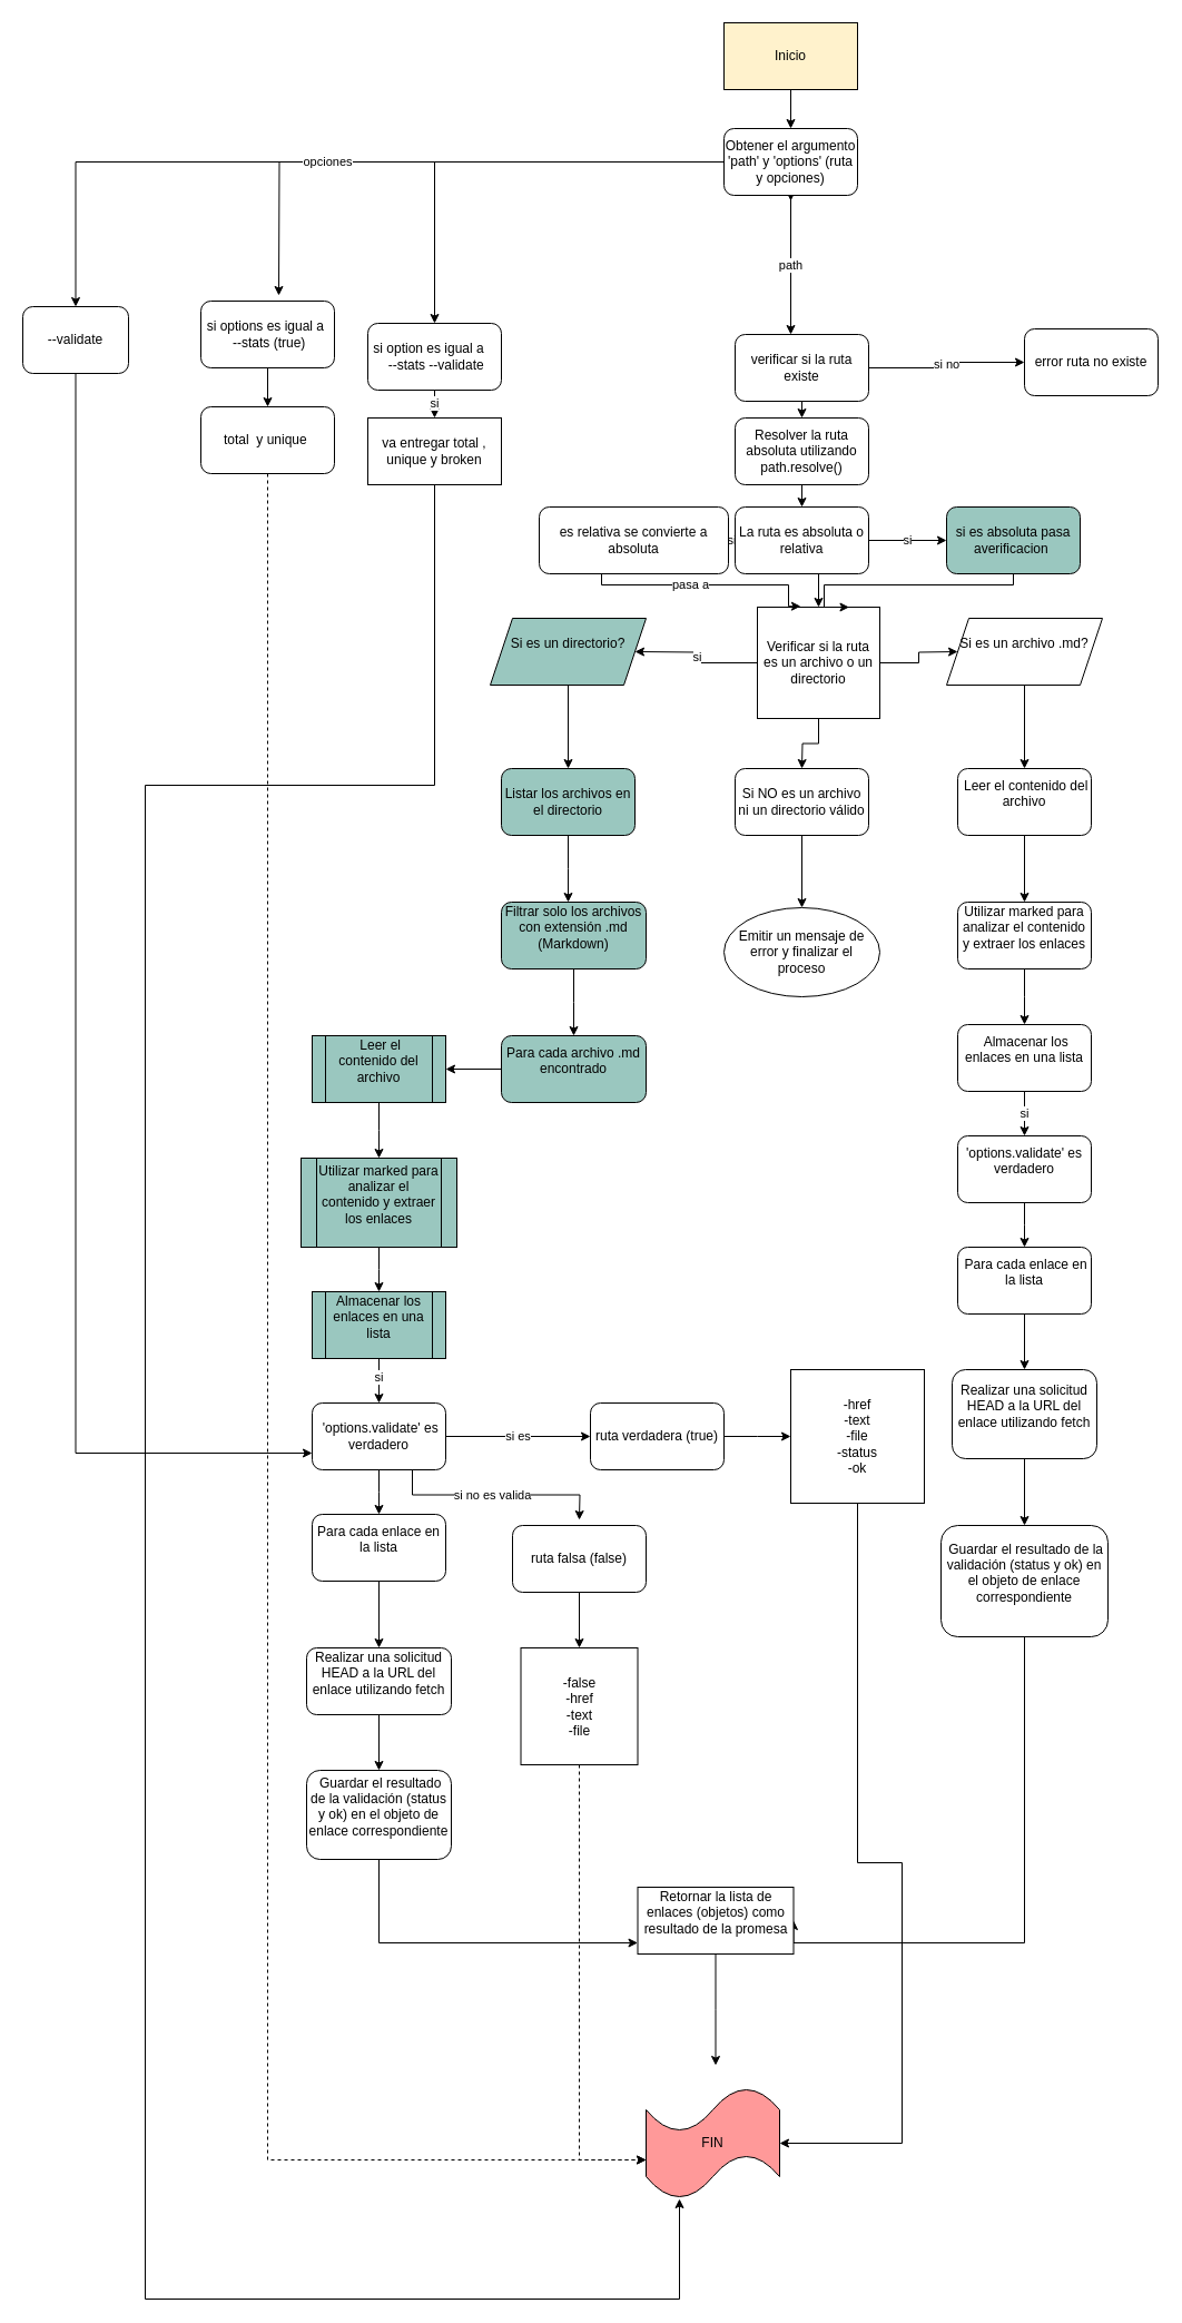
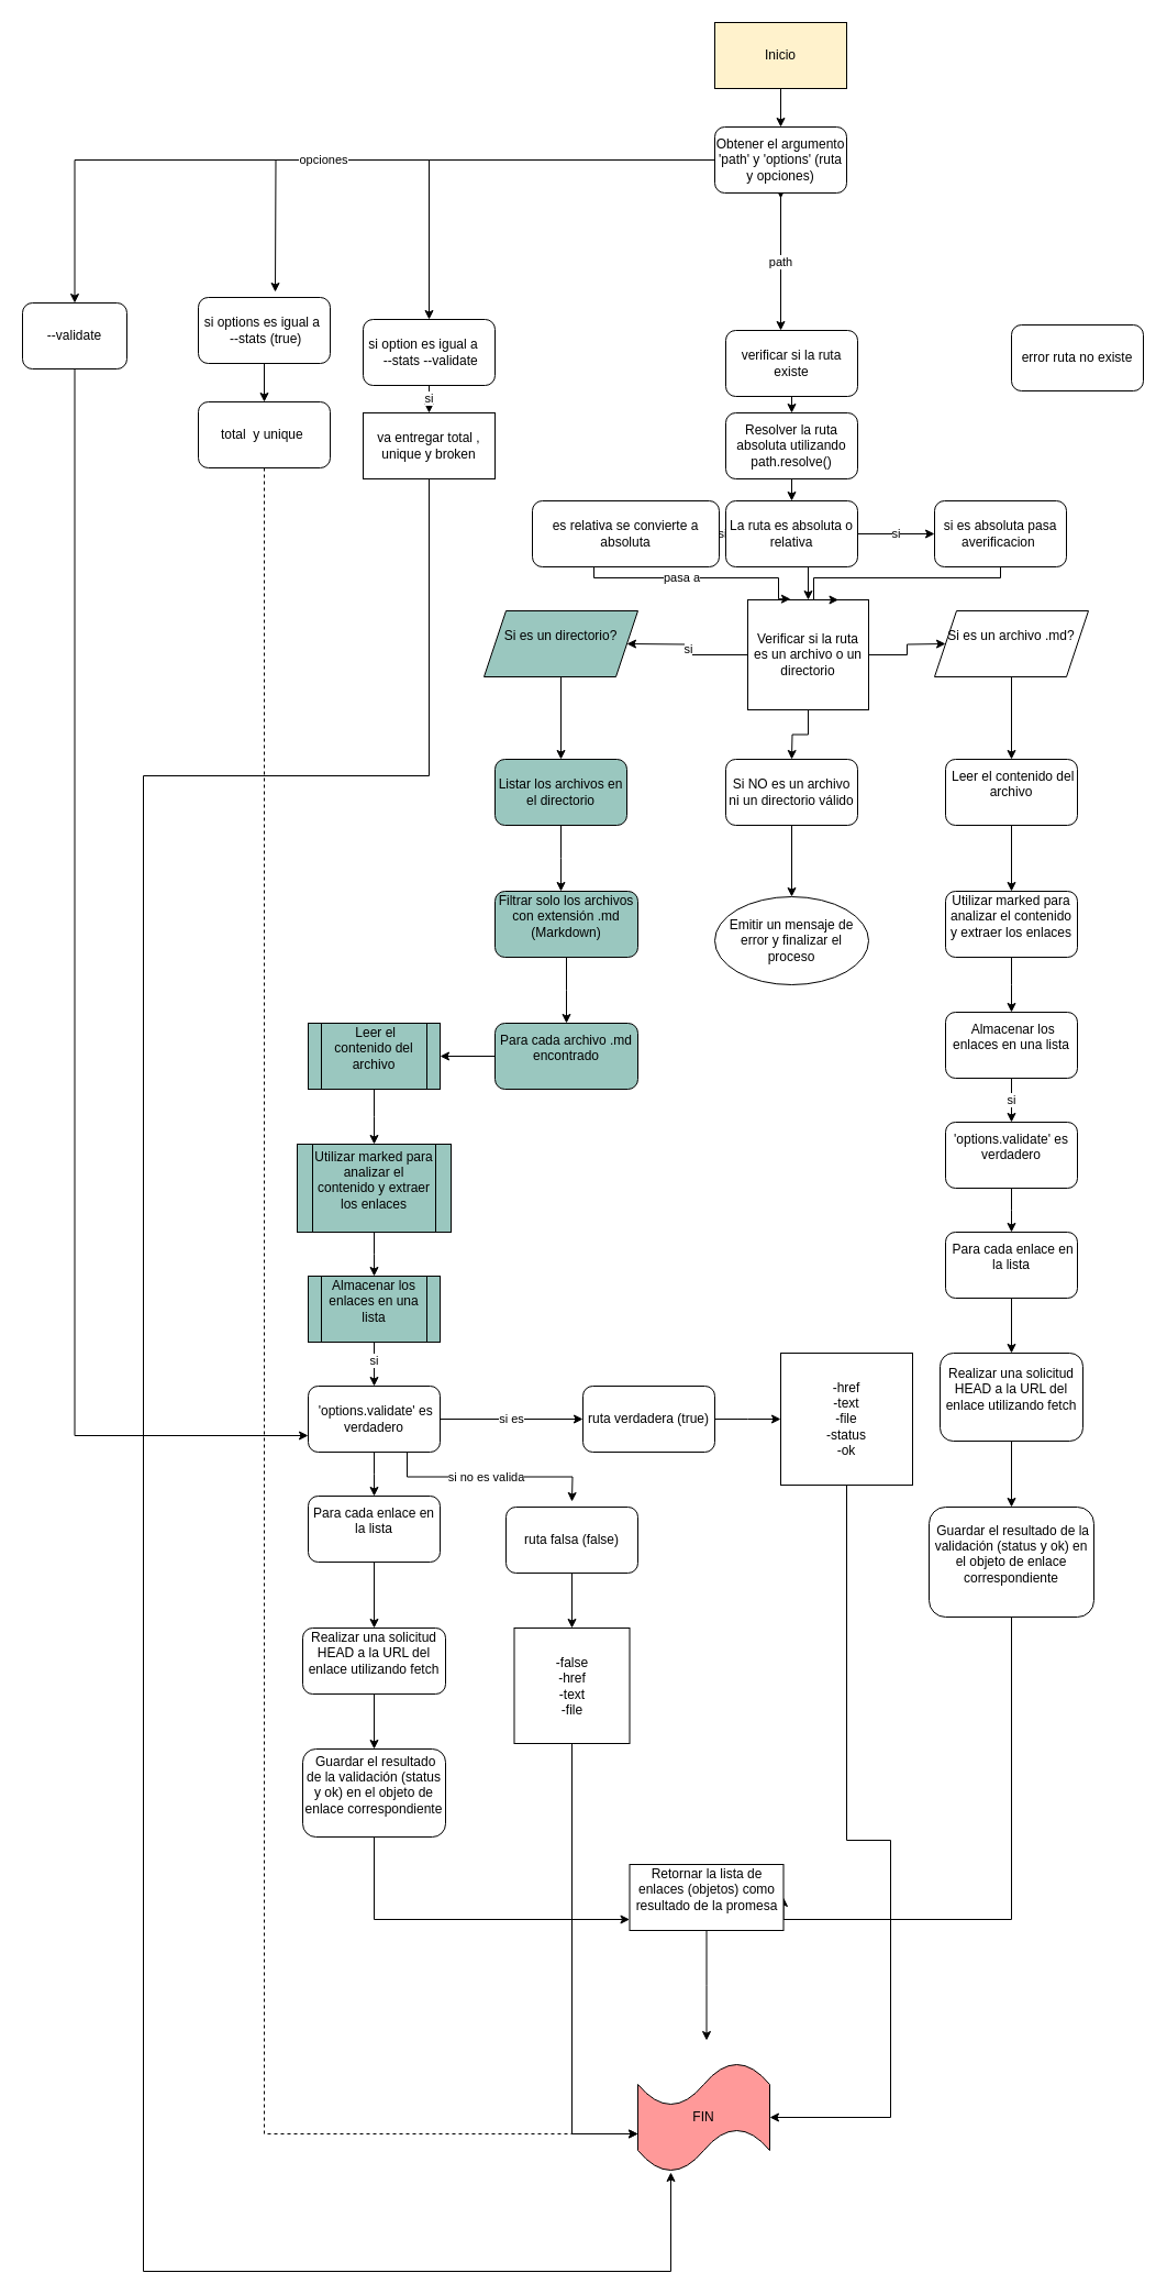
- <mxCell id="72" value="si no" style="edgeStyle=orthogonalEdgeStyle;rounded=0;orthogonalLoop=1;jettySize=auto;html=1;exitX=1;exitY=0.5;exitDx=0;exitDy=0;entryX=0;entryY=0.5;entryDx=0;entryDy=0;" parent="1" source="74" target="75" edge="1"><mxGeometry relative="1" as="geometry"><mxPoint x="880" y="260" as="targetPoint" /></mxGeometry></mxCell>
- <mxCell id="93" value="si es absoluta pasa averificacion&amp;nbsp;" style="rounded=1;whiteSpace=wrap;html=1;fillColor=#9ac7bf;" vertex="1" parent="1"><mxGeometry x="850" y="455" width="120" height="60" as="geometry" /></mxCell>
+ <mxCell id="93" value="si es absoluta pasa averificacion&amp;nbsp;" style="rounded=1;whiteSpace=wrap;html=1;" vertex="1" parent="1"><mxGeometry x="850" y="455" width="120" height="60" as="geometry" /></mxCell>
- <mxCell id="82" style="edgeStyle=orthogonalEdgeStyle;rounded=0;orthogonalLoop=1;jettySize=auto;html=1;exitX=0.5;exitY=1;exitDx=0;exitDy=0;entryX=0;entryY=0.65;entryDx=0;entryDy=0;entryPerimeter=0;dashed=1;" parent="1" source="83" target="55" edge="1"><mxGeometry relative="1" as="geometry"><mxPoint x="490" y="2045" as="targetPoint" /></mxGeometry></mxCell>
+ <mxCell id="82" style="edgeStyle=orthogonalEdgeStyle;rounded=0;orthogonalLoop=1;jettySize=auto;html=1;exitX=0.5;exitY=1;exitDx=0;exitDy=0;entryX=0;entryY=0.65;entryDx=0;entryDy=0;entryPerimeter=0;" parent="1" source="83" target="55" edge="1"><mxGeometry relative="1" as="geometry"><mxPoint x="490" y="2045" as="targetPoint" /></mxGeometry></mxCell>
